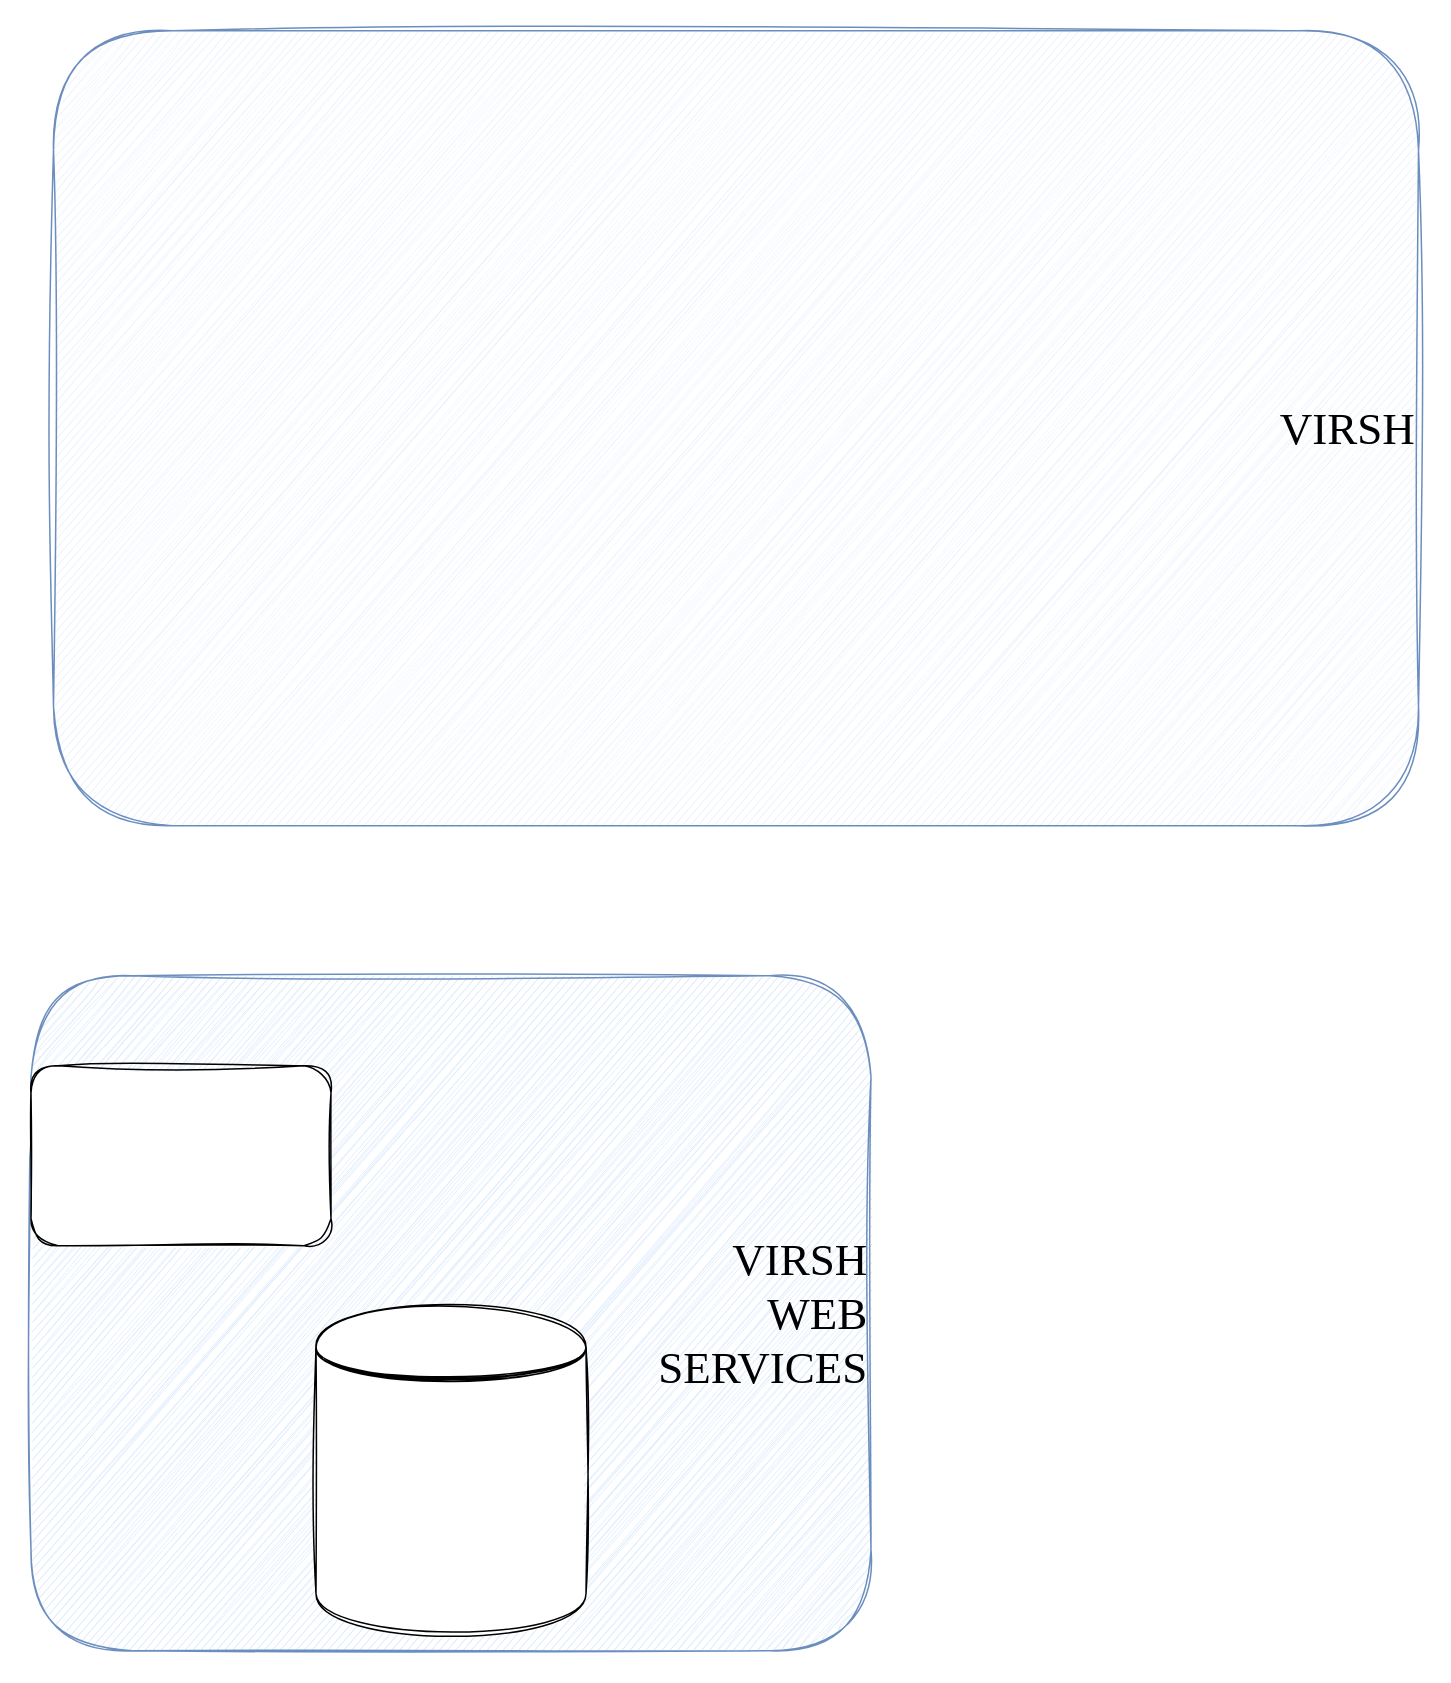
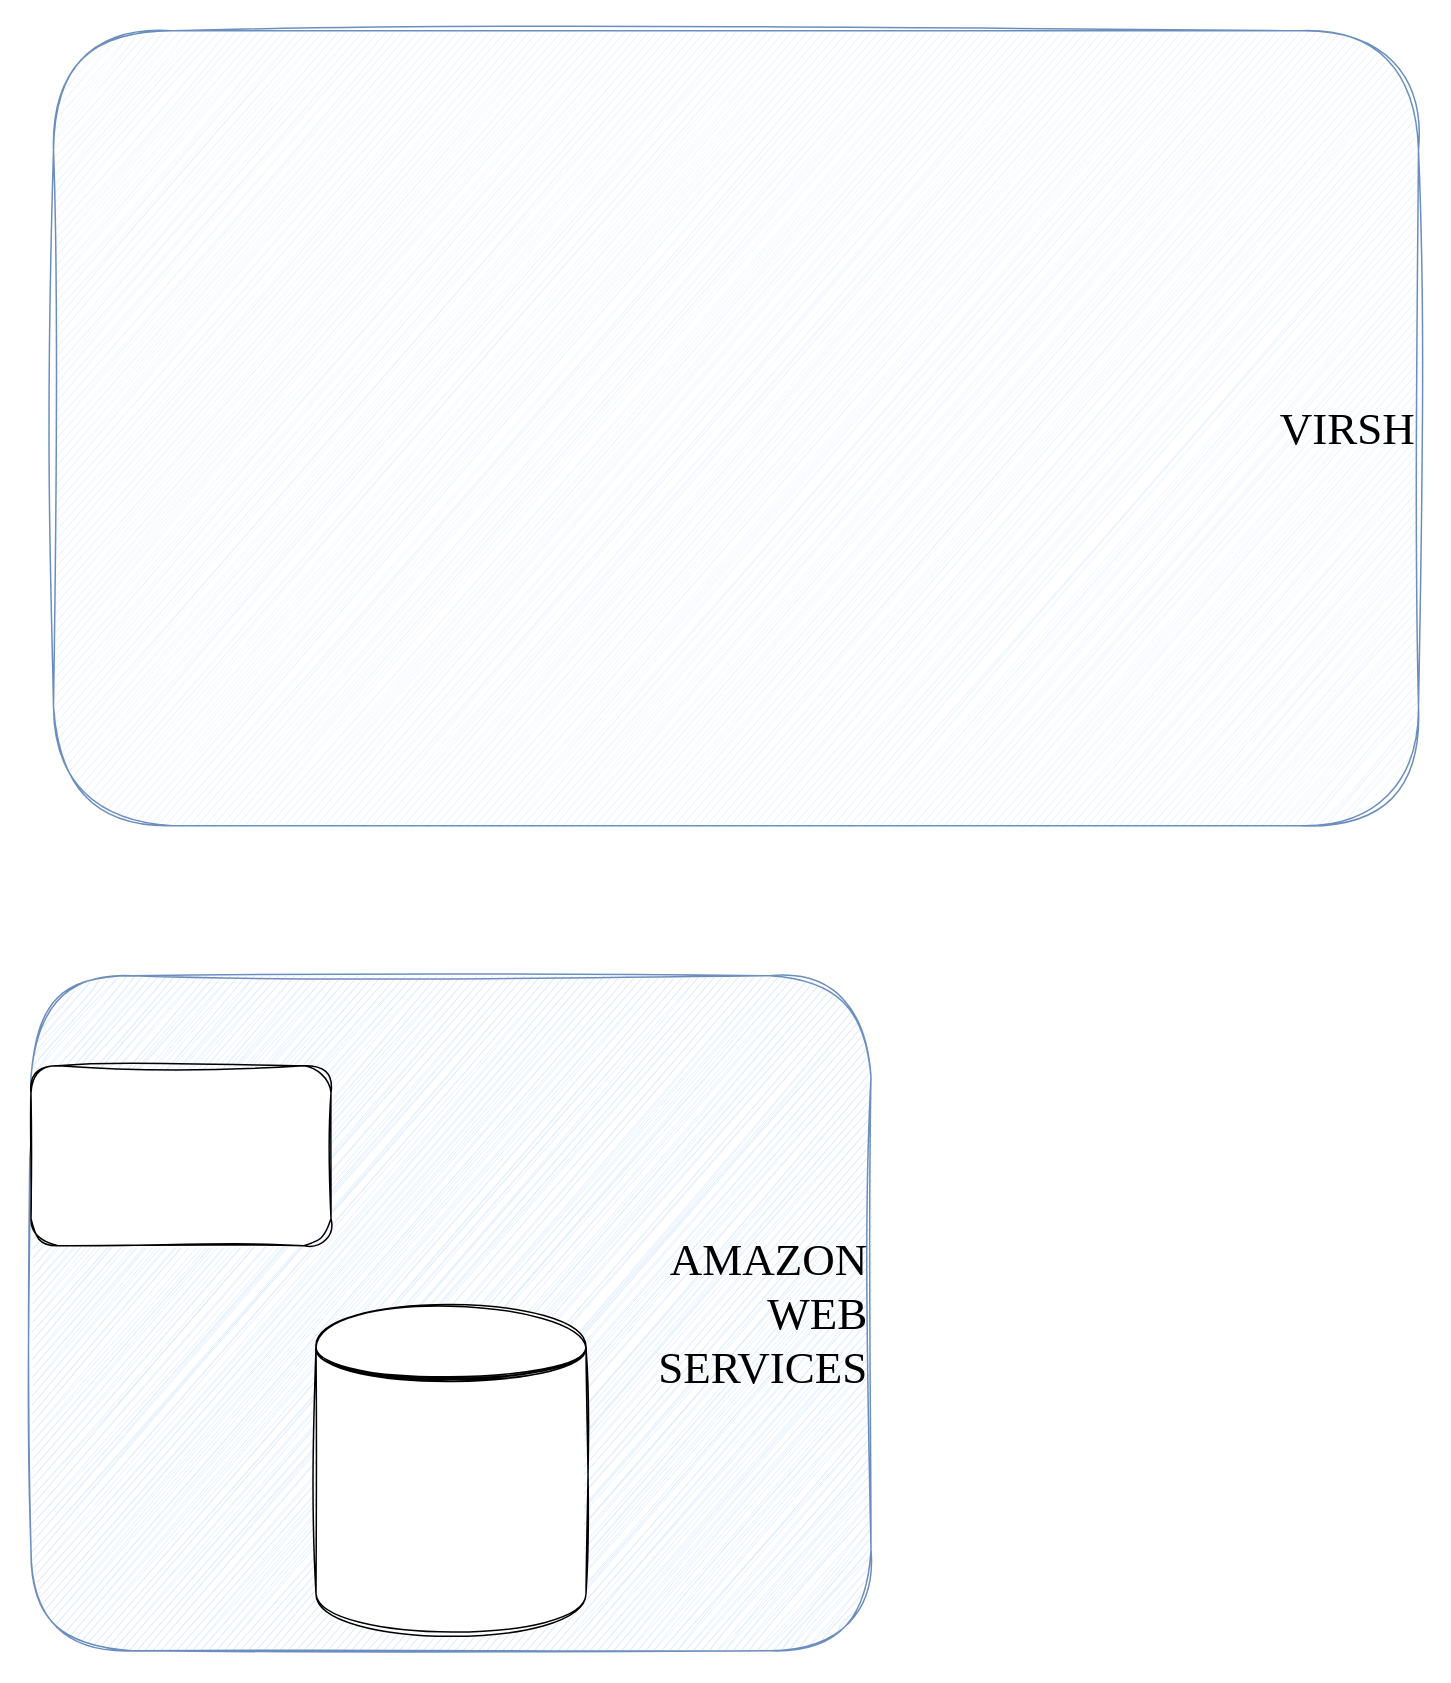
- <mxCell id="3" value="&lt;span style=&quot;font-family: &amp;quot;Comic Sans MS&amp;quot;; font-size: 30px;&quot;&gt;VIRSH&lt;/span&gt;&lt;div&gt;&lt;font face=&quot;Comic Sans MS&quot;&gt;&lt;span style=&quot;font-size: 30px;&quot;&gt;WEB&lt;br&gt;&lt;/span&gt;&lt;/font&gt;&lt;div&gt;&lt;span style=&quot;font-family: &amp;quot;Comic Sans MS&amp;quot;; font-size: 30px;&quot;&gt;SERVICES&lt;/span&gt;&lt;/div&gt;&lt;/div&gt;" style="rounded=1;whiteSpace=wrap;html=1;fillColor=#dae8fc;align=right;strokeColor=#6c8ebf;sketch=1;curveFitting=1;jiggle=2;" vertex="1" parent="1"><mxGeometry x="20" y="650" width="560" height="450" as="geometry" /></mxCell>
+ <mxCell id="3" value="&lt;span style=&quot;font-family: &amp;quot;Comic Sans MS&amp;quot;; font-size: 30px;&quot;&gt;AMAZON&lt;/span&gt;&lt;div&gt;&lt;font face=&quot;Comic Sans MS&quot;&gt;&lt;span style=&quot;font-size: 30px;&quot;&gt;WEB&lt;br&gt;&lt;/span&gt;&lt;/font&gt;&lt;div&gt;&lt;span style=&quot;font-family: &amp;quot;Comic Sans MS&amp;quot;; font-size: 30px;&quot;&gt;SERVICES&lt;/span&gt;&lt;/div&gt;&lt;/div&gt;" style="rounded=1;whiteSpace=wrap;html=1;fillColor=#dae8fc;align=right;strokeColor=#6c8ebf;sketch=1;curveFitting=1;jiggle=2;" vertex="1" parent="1"><mxGeometry x="20" y="650" width="560" height="450" as="geometry" /></mxCell>
